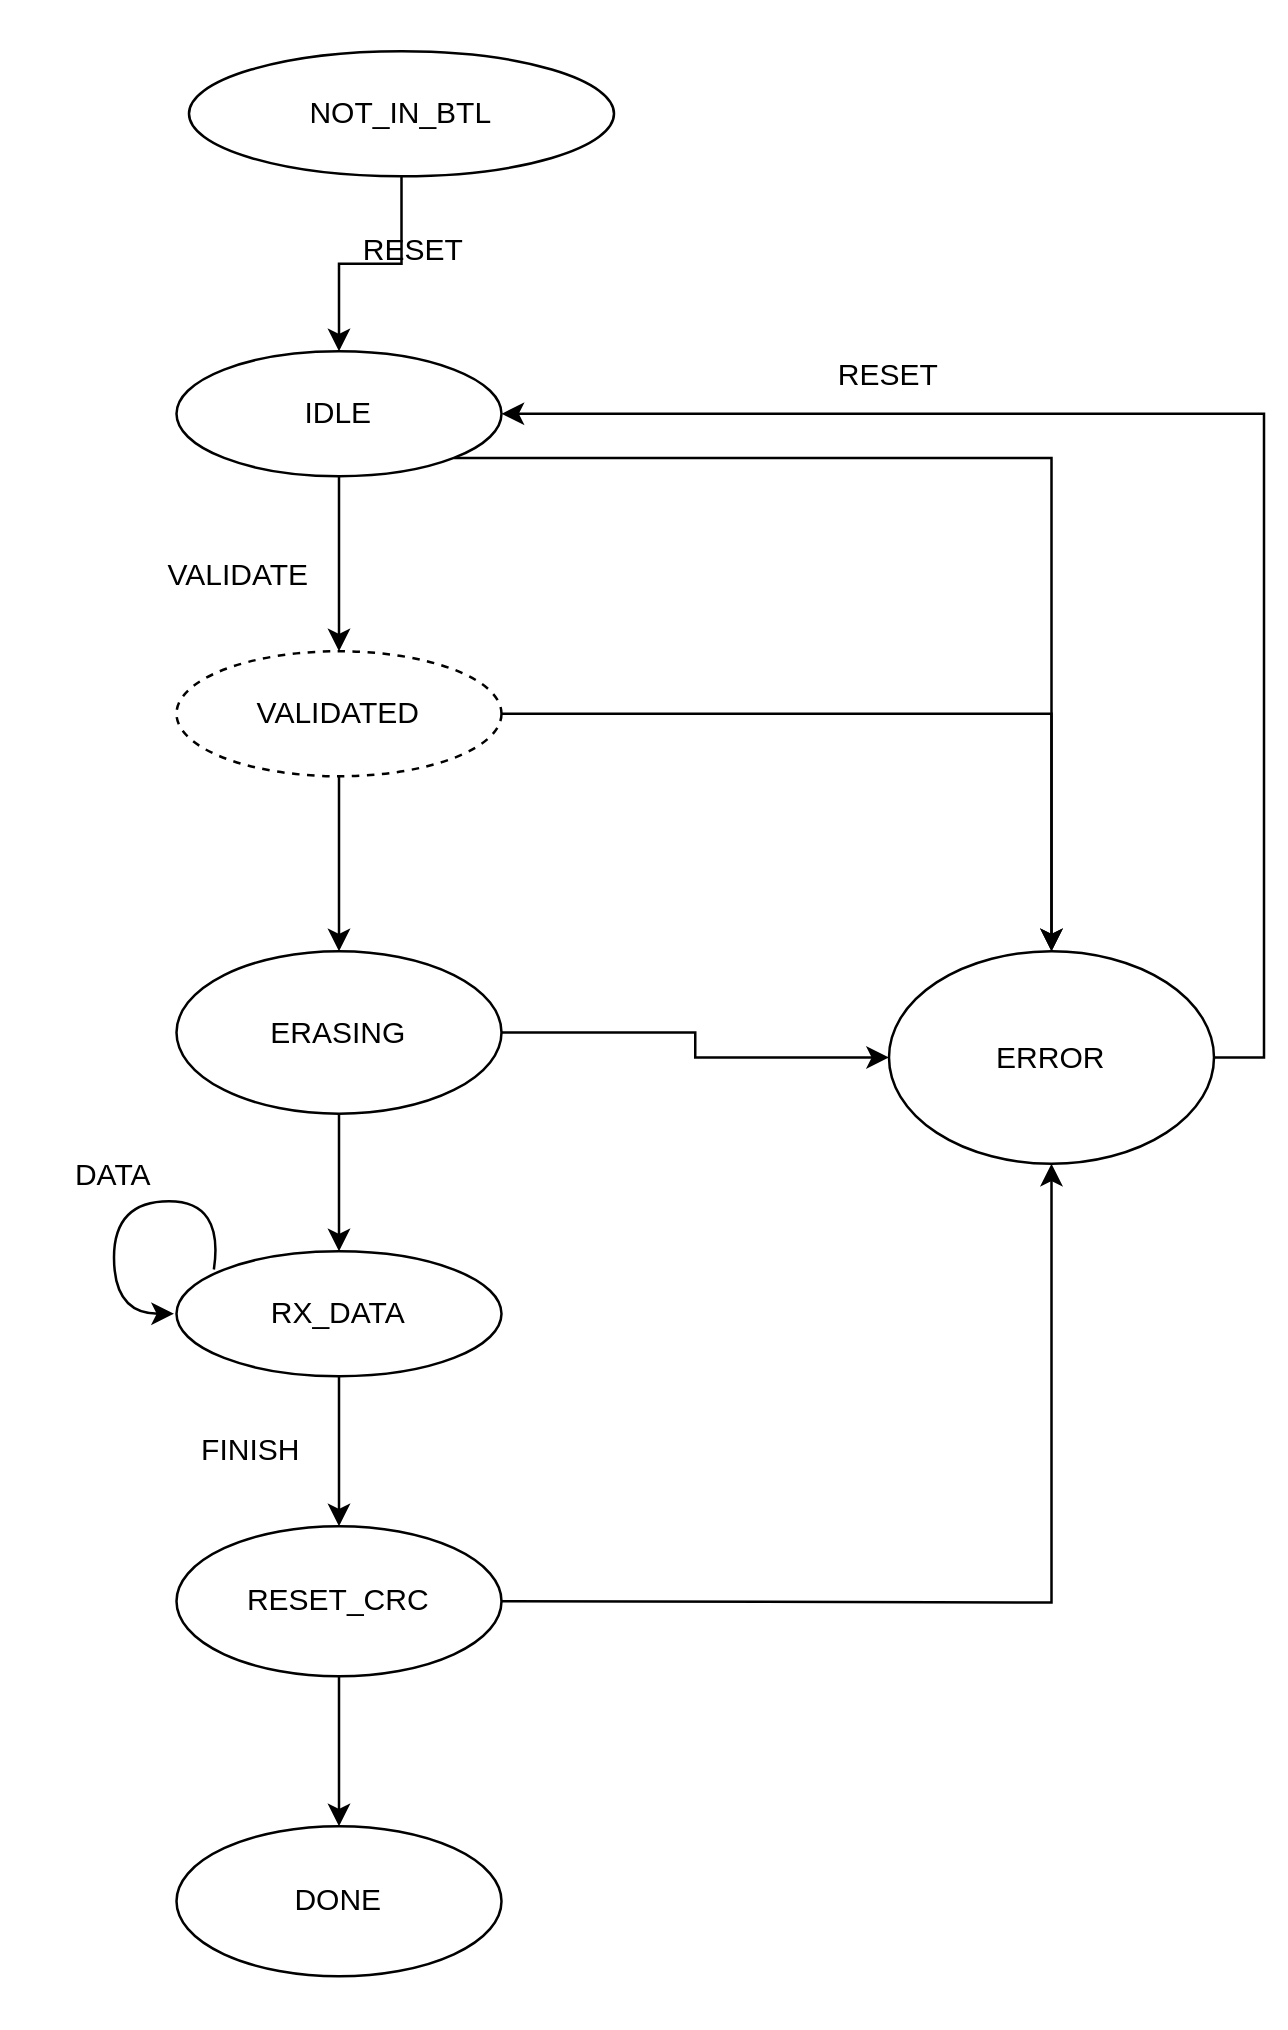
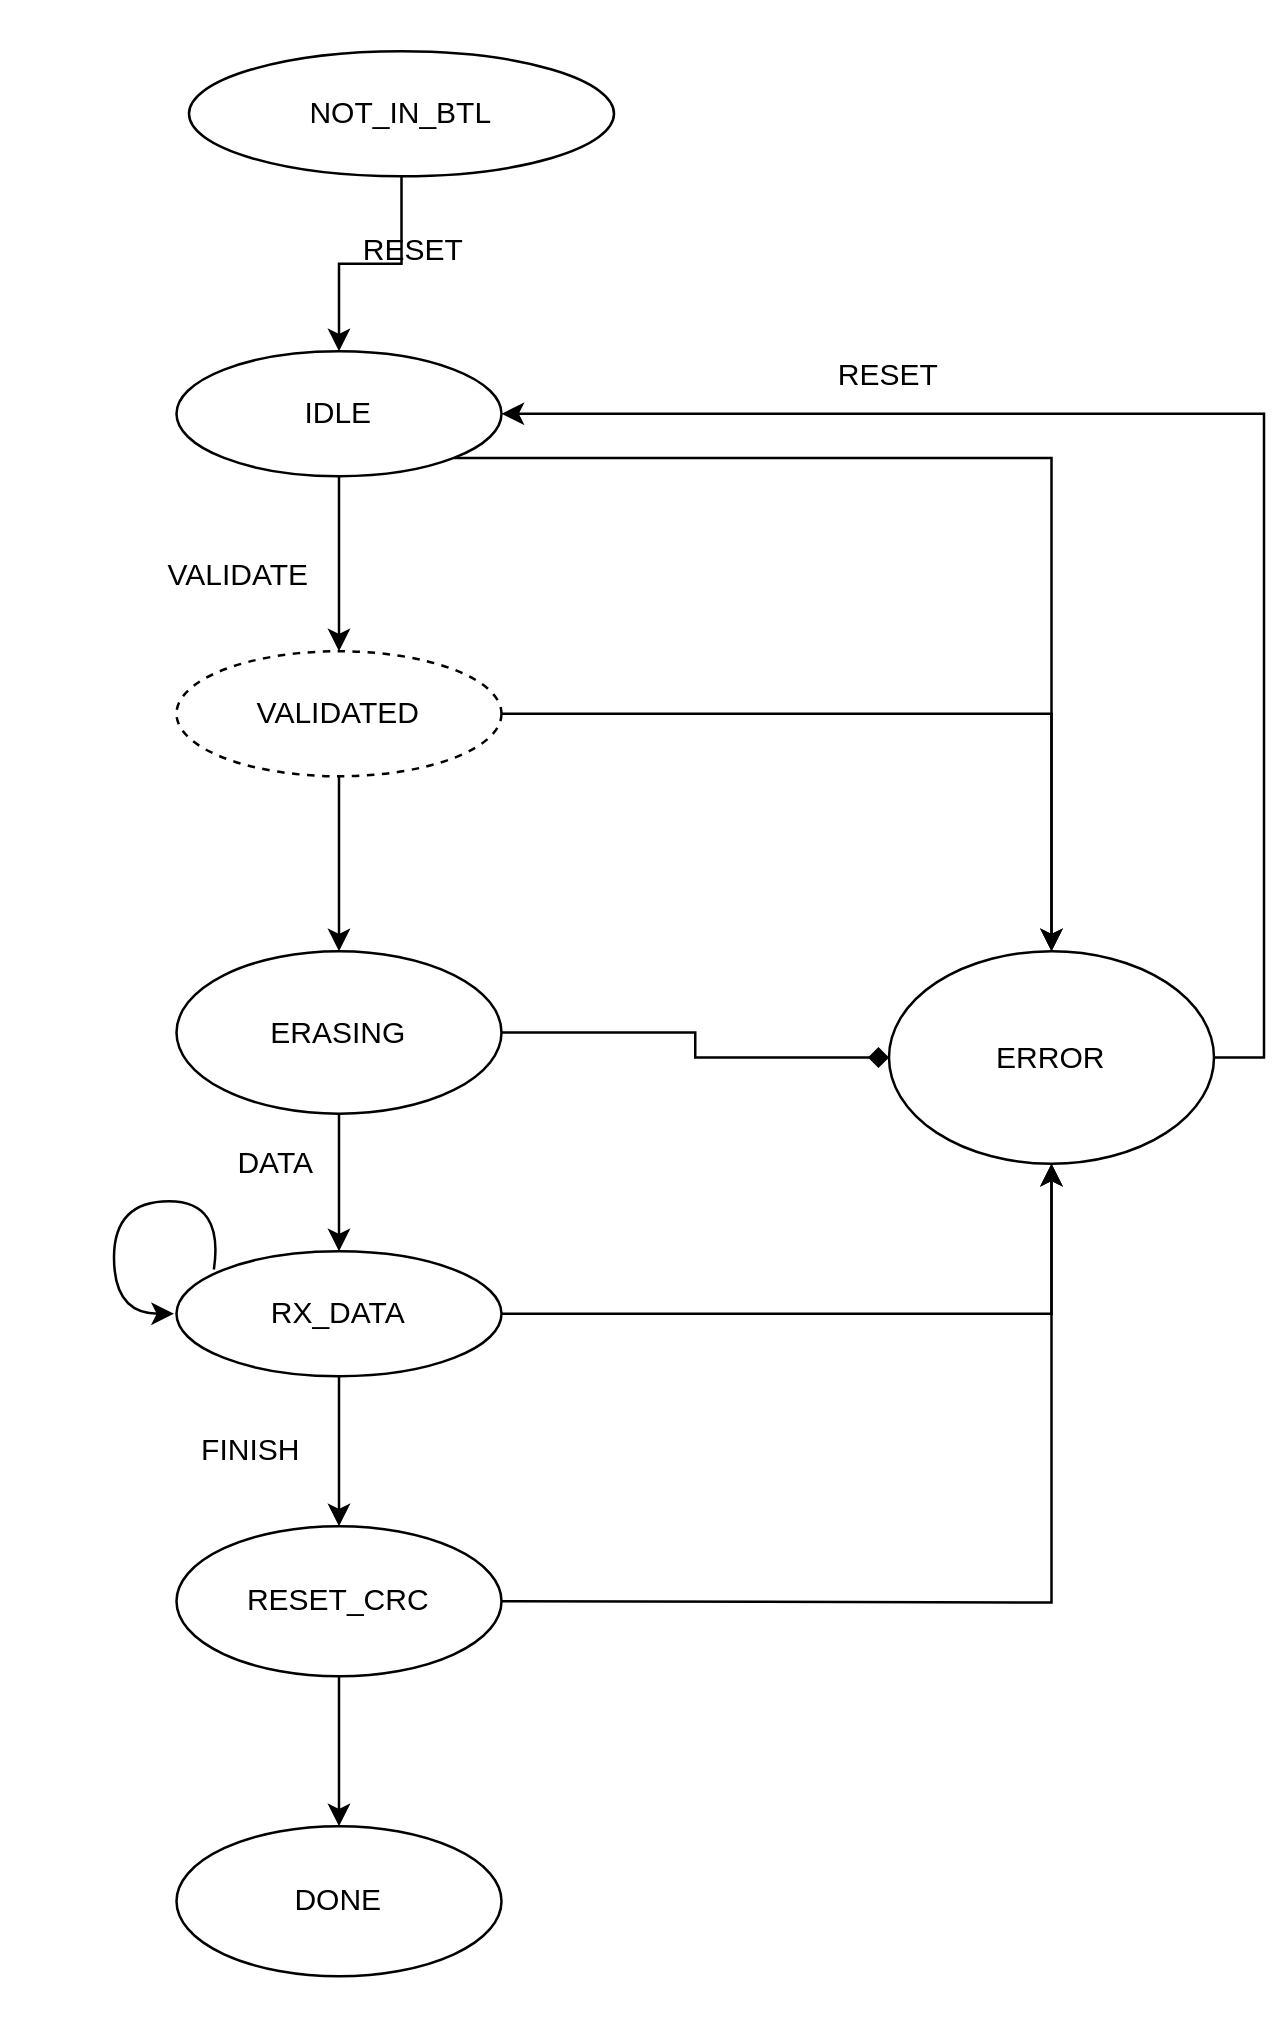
- <mxCell id="11" style="edgeStyle=orthogonalEdgeStyle;rounded=0;orthogonalLoop=1;jettySize=auto;html=1;exitX=1;exitY=0.5;exitDx=0;exitDy=0;entryX=0;entryY=0.5;entryDx=0;entryDy=0;" edge="1" parent="1" source="12" target="18"><mxGeometry relative="1" as="geometry" /></mxCell>
+ <mxCell id="11" style="edgeStyle=orthogonalEdgeStyle;rounded=0;orthogonalLoop=1;jettySize=auto;html=1;exitX=1;exitY=0.5;exitDx=0;exitDy=0;entryX=0;entryY=0.5;entryDx=0;entryDy=0;endArrow=diamond;" edge="1" parent="1" source="12" target="18"><mxGeometry relative="1" as="geometry" /></mxCell>
- <mxCell id="25" value="DATA" style="text;html=1;strokeColor=none;fillColor=none;align=center;verticalAlign=middle;whiteSpace=wrap;rounded=0;" vertex="1" parent="1"><mxGeometry x="20" y="460" width="50" height="20" as="geometry" /></mxCell>
+ <mxCell id="25" value="DATA" style="text;html=1;strokeColor=none;fillColor=none;align=center;verticalAlign=middle;whiteSpace=wrap;rounded=0;" vertex="1" parent="1"><mxGeometry x="85" y="455" width="50" height="20" as="geometry" /></mxCell>
+ <mxCell id="13" style="edgeStyle=orthogonalEdgeStyle;rounded=0;orthogonalLoop=1;jettySize=auto;html=1;exitX=1;exitY=0.5;exitDx=0;exitDy=0;entryX=0.5;entryY=1;entryDx=0;entryDy=0;" edge="1" parent="1" source="15" target="18"><mxGeometry relative="1" as="geometry" /></mxCell>
